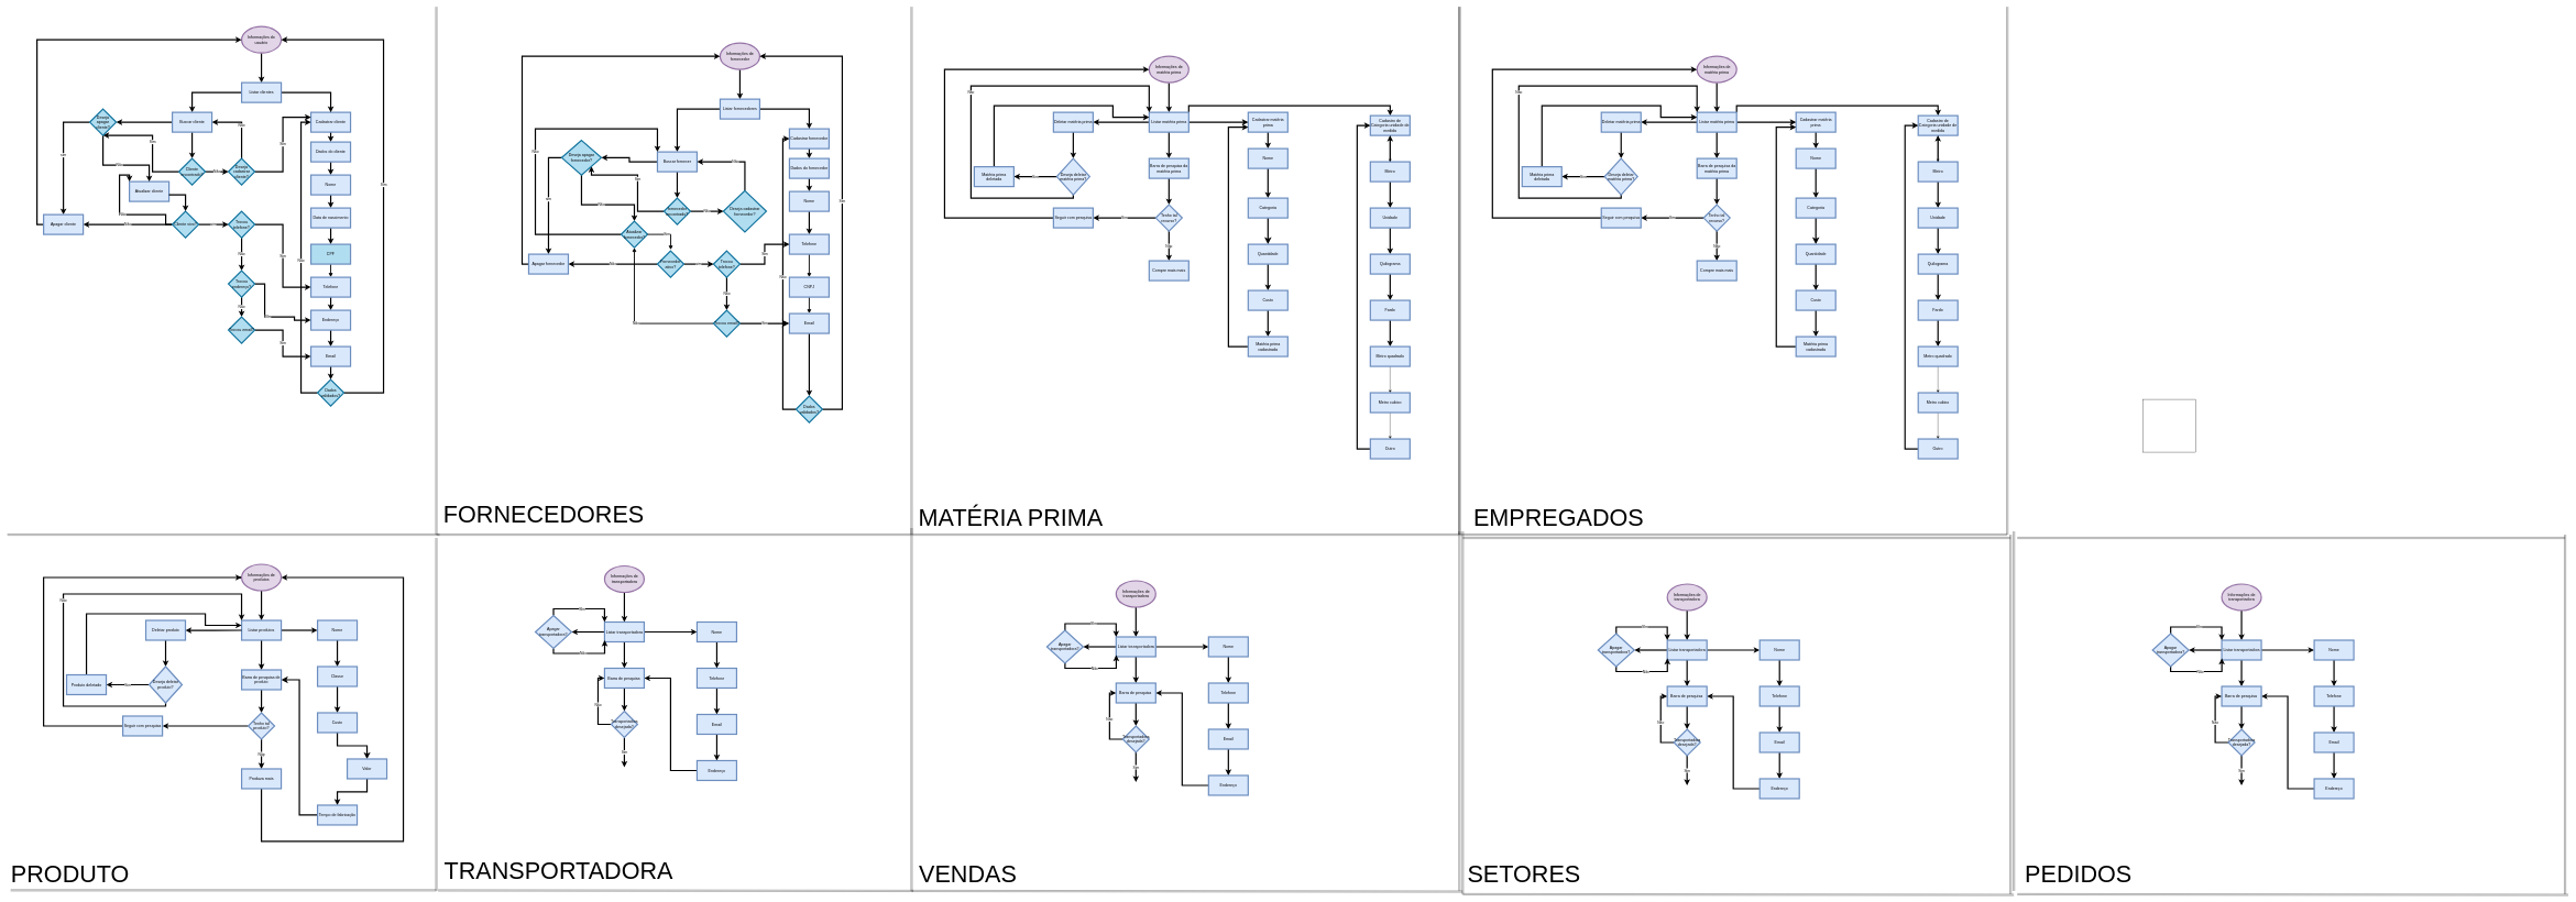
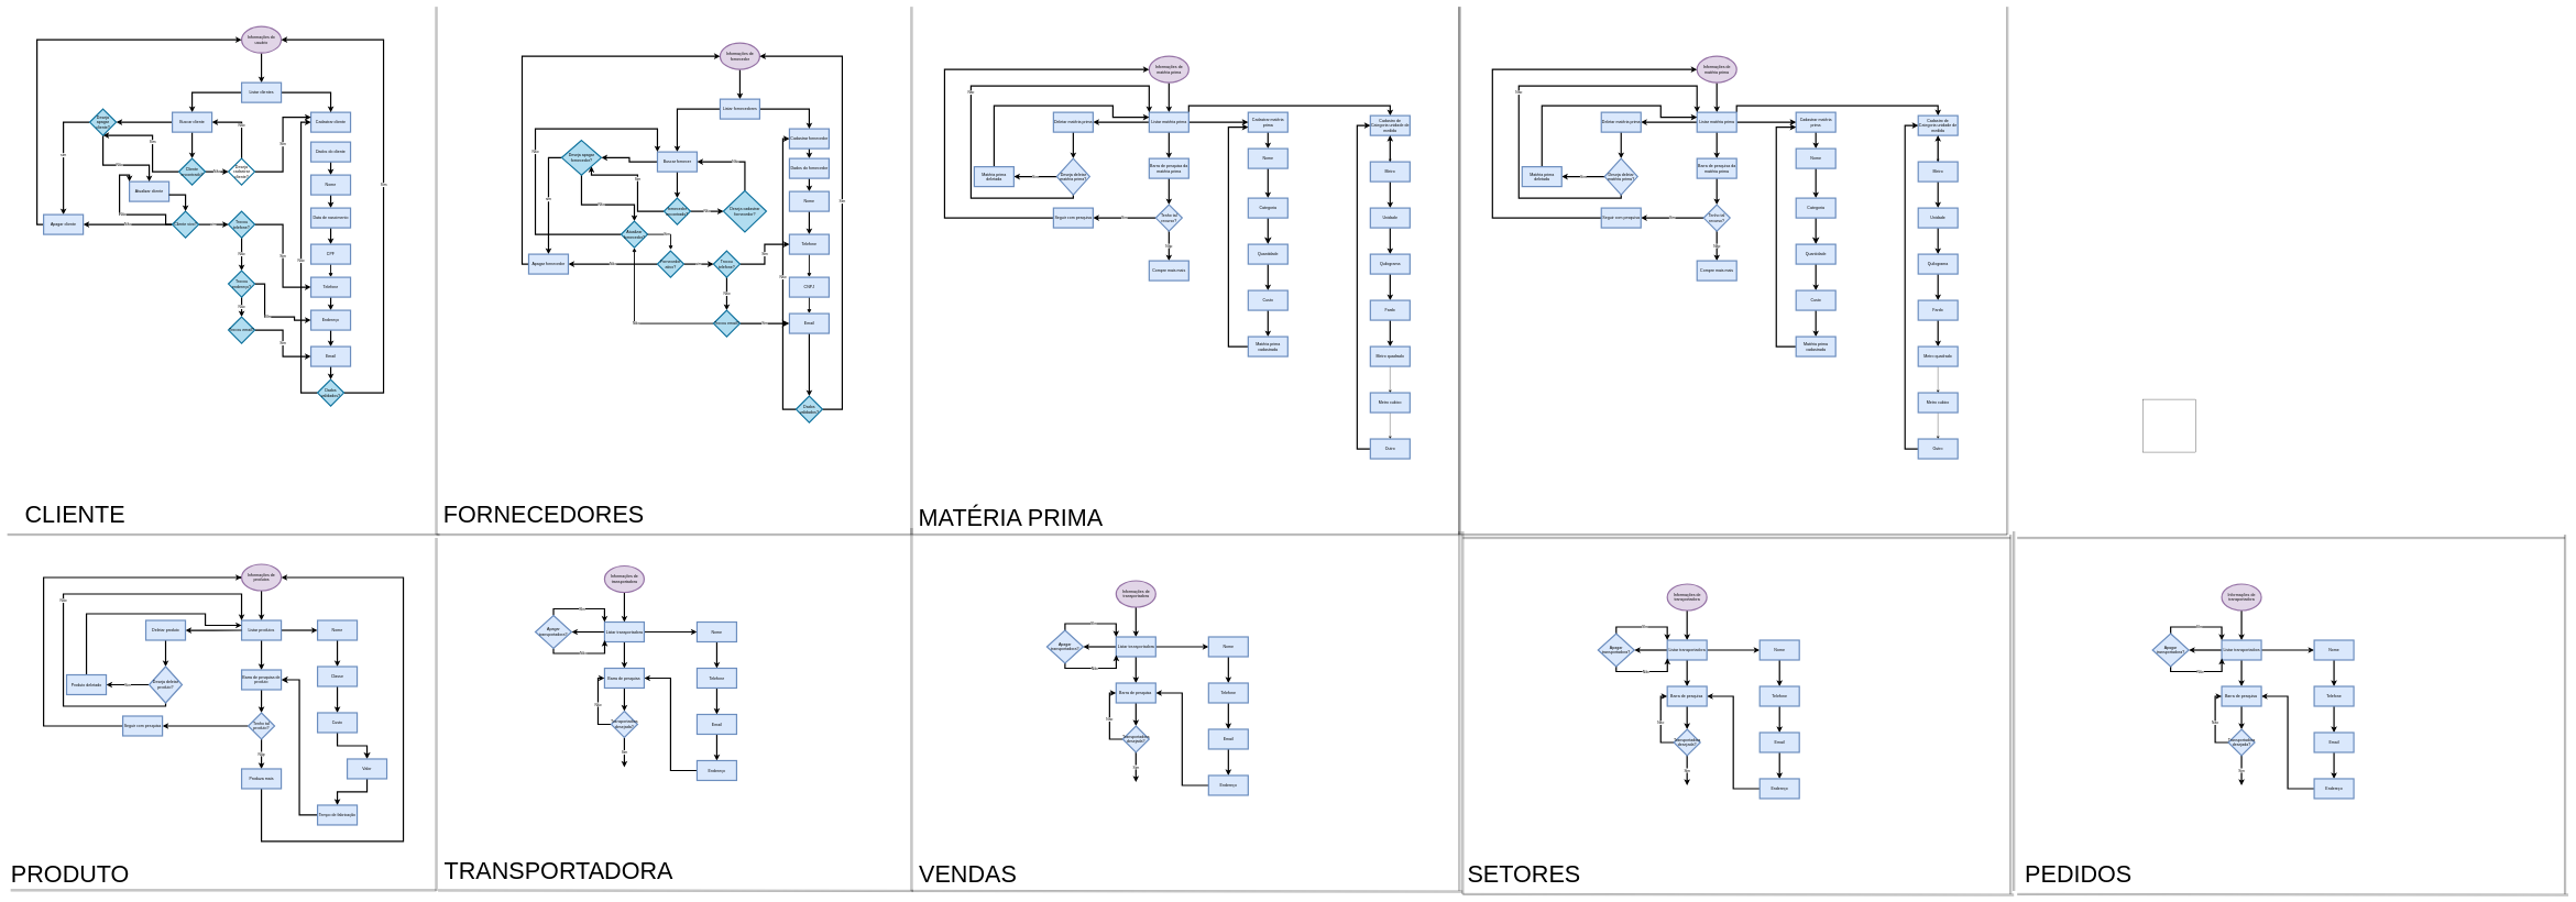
- <mxCell id="4" value="" style="edgeStyle=orthogonalEdgeStyle;rounded=0;orthogonalLoop=1;jettySize=auto;html=1;strokeWidth=4;" parent="1" source="5" target="7" edge="1"><mxGeometry relative="1" as="geometry" /></mxCell>
- <mxCell id="31" value="Deseja cadastrar cliente?" style="rhombus;whiteSpace=wrap;html=1;strokeWidth=4;fillColor=#b1ddf0;strokeColor=#10739e;" parent="1" vertex="1"><mxGeometry x="690" y="480" width="80" height="80" as="geometry" /></mxCell>
+ <mxCell id="31" value="Deseja cadastrar cliente?" style="rhombus;whiteSpace=wrap;html=1;strokeWidth=4;fillColor=#ffffff;strokeColor=#10739e;" parent="1" vertex="1"><mxGeometry x="690" y="480" width="80" height="80" as="geometry" /></mxCell>
- <mxCell id="100" value="CPF" style="whiteSpace=wrap;html=1;rounded=0;strokeWidth=4;fillColor=#b1ddf0;strokeColor=#6c8ebf;" parent="1" vertex="1"><mxGeometry x="940" y="740" width="120" height="60" as="geometry" /></mxCell>
+ <mxCell id="100" value="CPF" style="whiteSpace=wrap;html=1;rounded=0;strokeWidth=4;fillColor=#dae8fc;strokeColor=#6c8ebf;" parent="1" vertex="1"><mxGeometry x="940" y="740" width="120" height="60" as="geometry" /></mxCell>
+ <mxCell id="97" value="&lt;font style=&quot;font-size: 72px;&quot;&gt;CLIENTE&lt;/font&gt;" style="text;html=1;align=center;verticalAlign=middle;resizable=0;points=[];autosize=1;strokeColor=none;fillColor=none;" parent="1" vertex="1"><mxGeometry x="60" y="1510" width="330" height="100" as="geometry" /></mxCell>
- <mxCell id="303" value="&lt;span style=&quot;font-size: 72px;&quot;&gt;EMPREGADOS&lt;/span&gt;" style="text;html=1;align=center;verticalAlign=middle;resizable=0;points=[];autosize=1;strokeColor=none;fillColor=none;" vertex="1" parent="1"><mxGeometry x="4450" y="1520" width="540" height="100" as="geometry" /></mxCell>
